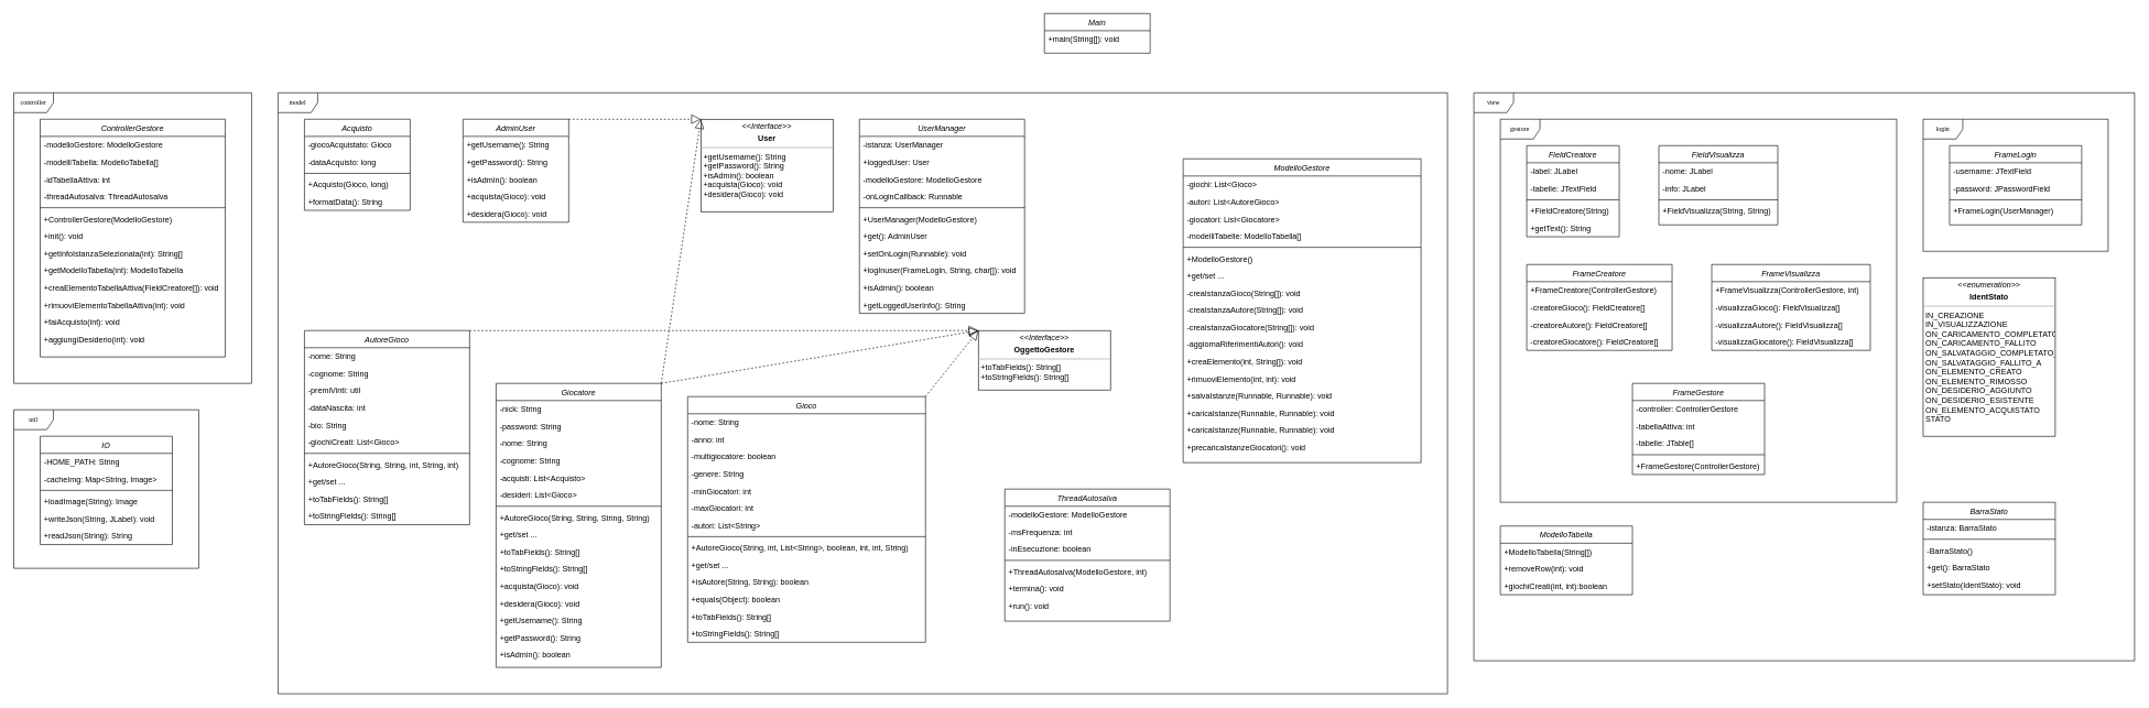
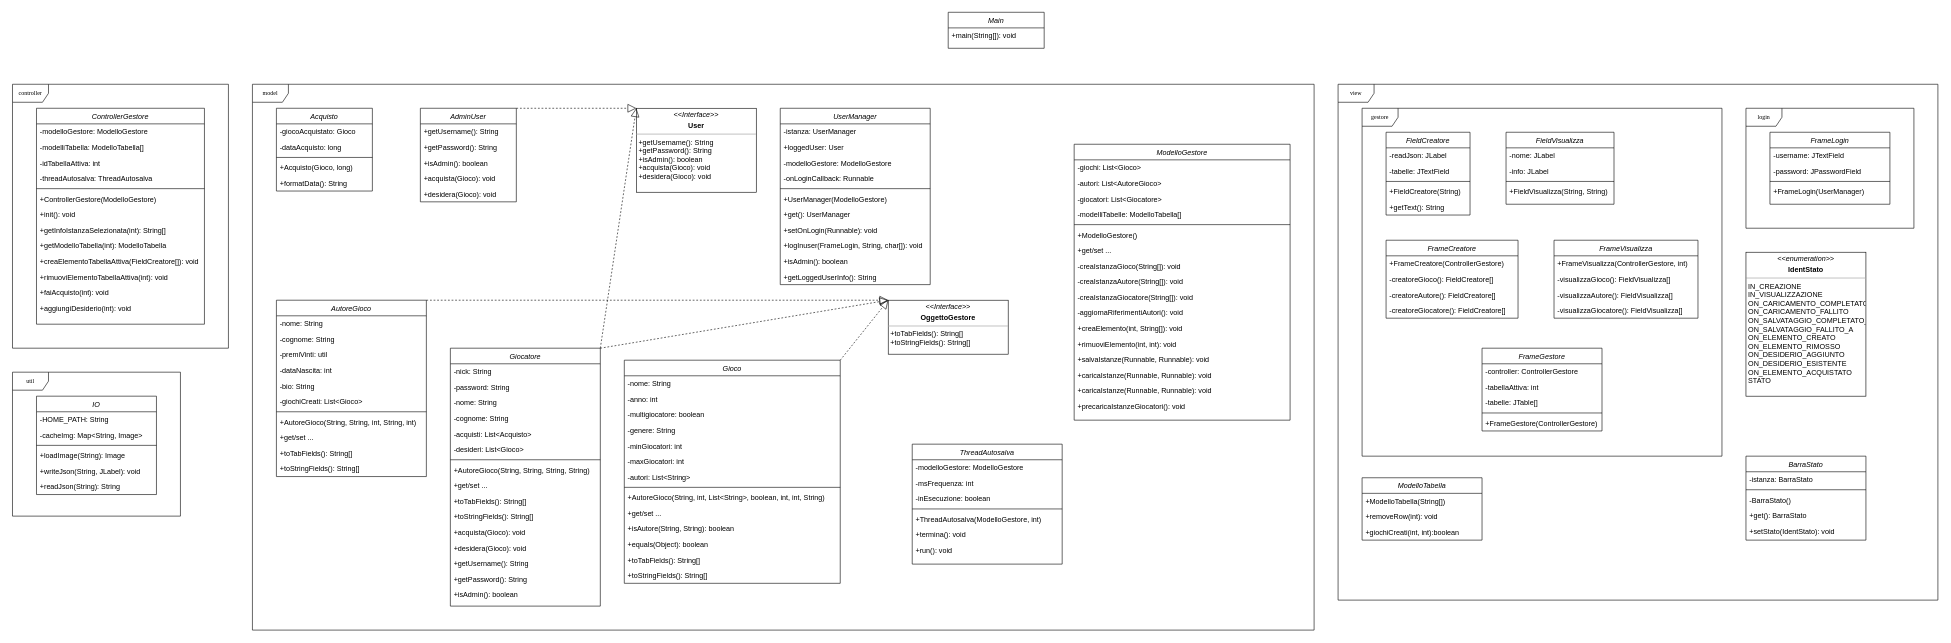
- <mxCell id="144" value="-label: JLabel" style="text;align=left;verticalAlign=top;spacingLeft=4;spacingRight=4;overflow=hidden;rotatable=0;points=[[0,0.5],[1,0.5]];portConstraint=eastwest;rounded=0;shadow=0;html=0;" vertex="1" parent="143"><mxGeometry y="26" width="140" height="26" as="geometry" /></mxCell>
+ <mxCell id="144" value="-readJson: JLabel" style="text;align=left;verticalAlign=top;spacingLeft=4;spacingRight=4;overflow=hidden;rotatable=0;points=[[0,0.5],[1,0.5]];portConstraint=eastwest;rounded=0;shadow=0;html=0;" vertex="1" parent="143"><mxGeometry y="26" width="140" height="26" as="geometry" /></mxCell>
- <mxCell id="120" value="+get(): AdminUser" style="text;align=left;verticalAlign=top;spacingLeft=4;spacingRight=4;overflow=hidden;rotatable=0;points=[[0,0.5],[1,0.5]];portConstraint=eastwest;" vertex="1" parent="113"><mxGeometry y="164" width="250" height="26" as="geometry" /></mxCell>
+ <mxCell id="120" value="+get(): UserManager" style="text;align=left;verticalAlign=top;spacingLeft=4;spacingRight=4;overflow=hidden;rotatable=0;points=[[0,0.5],[1,0.5]];portConstraint=eastwest;" vertex="1" parent="113"><mxGeometry y="164" width="250" height="26" as="geometry" /></mxCell>
